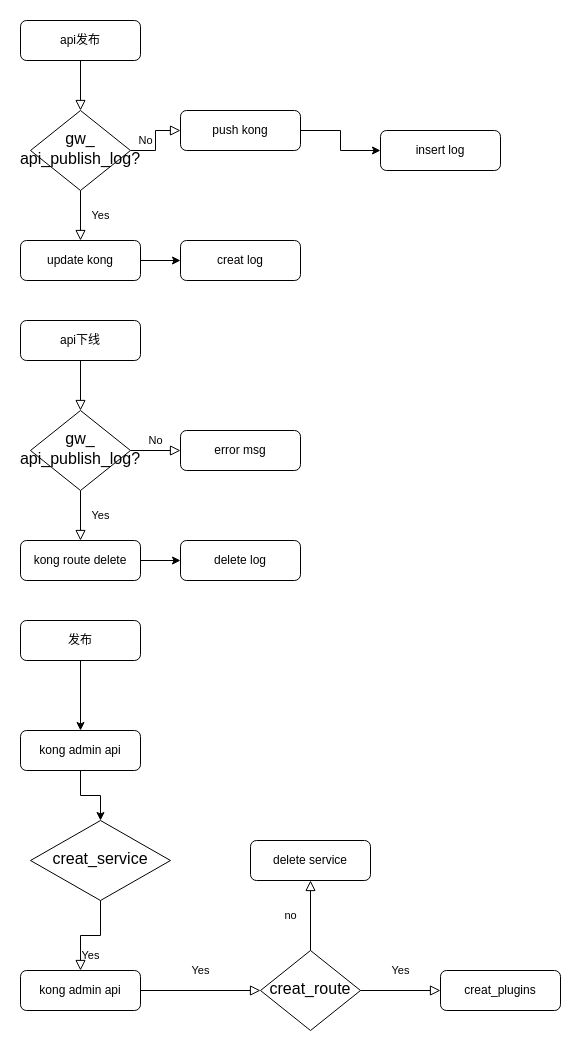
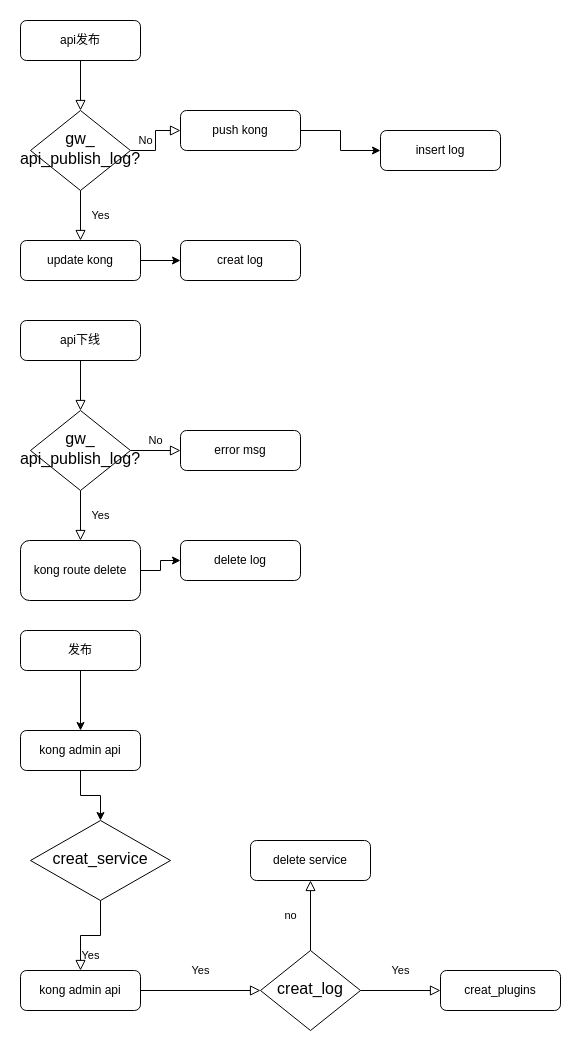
- <mxCell id="20" value="kong route delete" style="rounded=1;whiteSpace=wrap;html=1;fontSize=12;glass=0;strokeWidth=1;shadow=0;" parent="1" vertex="1"><mxGeometry x="20" y="540" width="120" height="40" as="geometry" /></mxCell>
+ <mxCell id="20" value="kong route delete" style="rounded=1;whiteSpace=wrap;html=1;fontSize=12;glass=0;strokeWidth=1;shadow=0;" parent="1" vertex="1"><mxGeometry x="20" y="540" width="120" height="60" as="geometry" /></mxCell>
- <mxCell id="23" value="发布" style="rounded=1;whiteSpace=wrap;html=1;fontSize=12;glass=0;strokeWidth=1;shadow=0;" vertex="1" parent="1"><mxGeometry x="20" y="620" width="120" height="40" as="geometry" /></mxCell>
+ <mxCell id="23" value="发布" style="rounded=1;whiteSpace=wrap;html=1;fontSize=12;glass=0;strokeWidth=1;shadow=0;" vertex="1" parent="1"><mxGeometry x="20" y="630" width="120" height="40" as="geometry" /></mxCell>
- <mxCell id="29" value="&lt;p class=&quot;MsoNormal&quot;&gt;&lt;span style=&quot;font-size: 16px&quot;&gt;creat_route&lt;/span&gt;&lt;/p&gt;" style="rhombus;whiteSpace=wrap;html=1;shadow=0;fontFamily=Helvetica;fontSize=12;align=center;strokeWidth=1;spacing=6;spacingTop=-4;" vertex="1" parent="1"><mxGeometry x="260" y="950" width="100" height="80" as="geometry" /></mxCell>
+ <mxCell id="29" value="&lt;p class=&quot;MsoNormal&quot;&gt;&lt;span style=&quot;font-size: 16px&quot;&gt;creat_log&lt;/span&gt;&lt;/p&gt;" style="rhombus;whiteSpace=wrap;html=1;shadow=0;fontFamily=Helvetica;fontSize=12;align=center;strokeWidth=1;spacing=6;spacingTop=-4;" vertex="1" parent="1"><mxGeometry x="260" y="950" width="100" height="80" as="geometry" /></mxCell>
